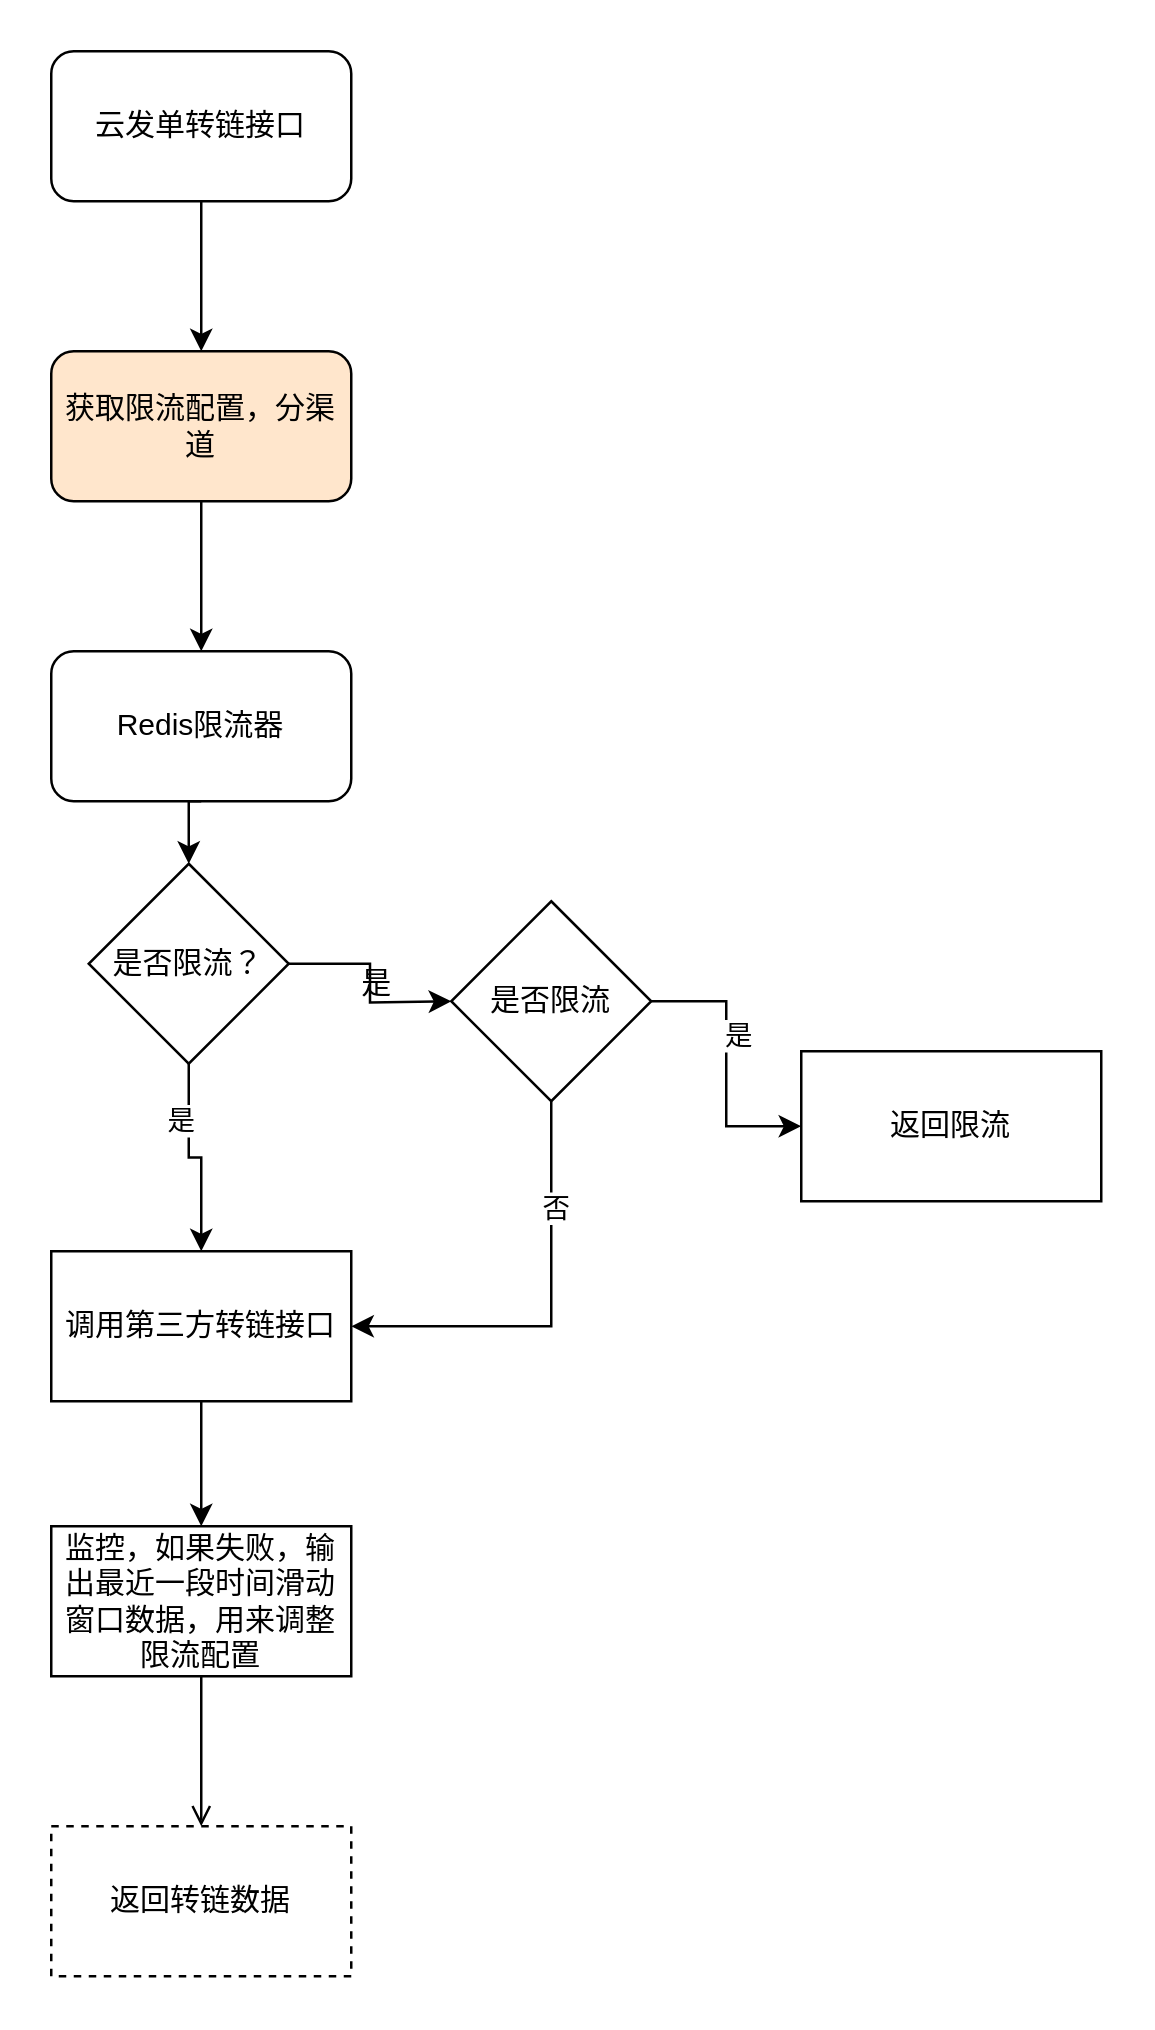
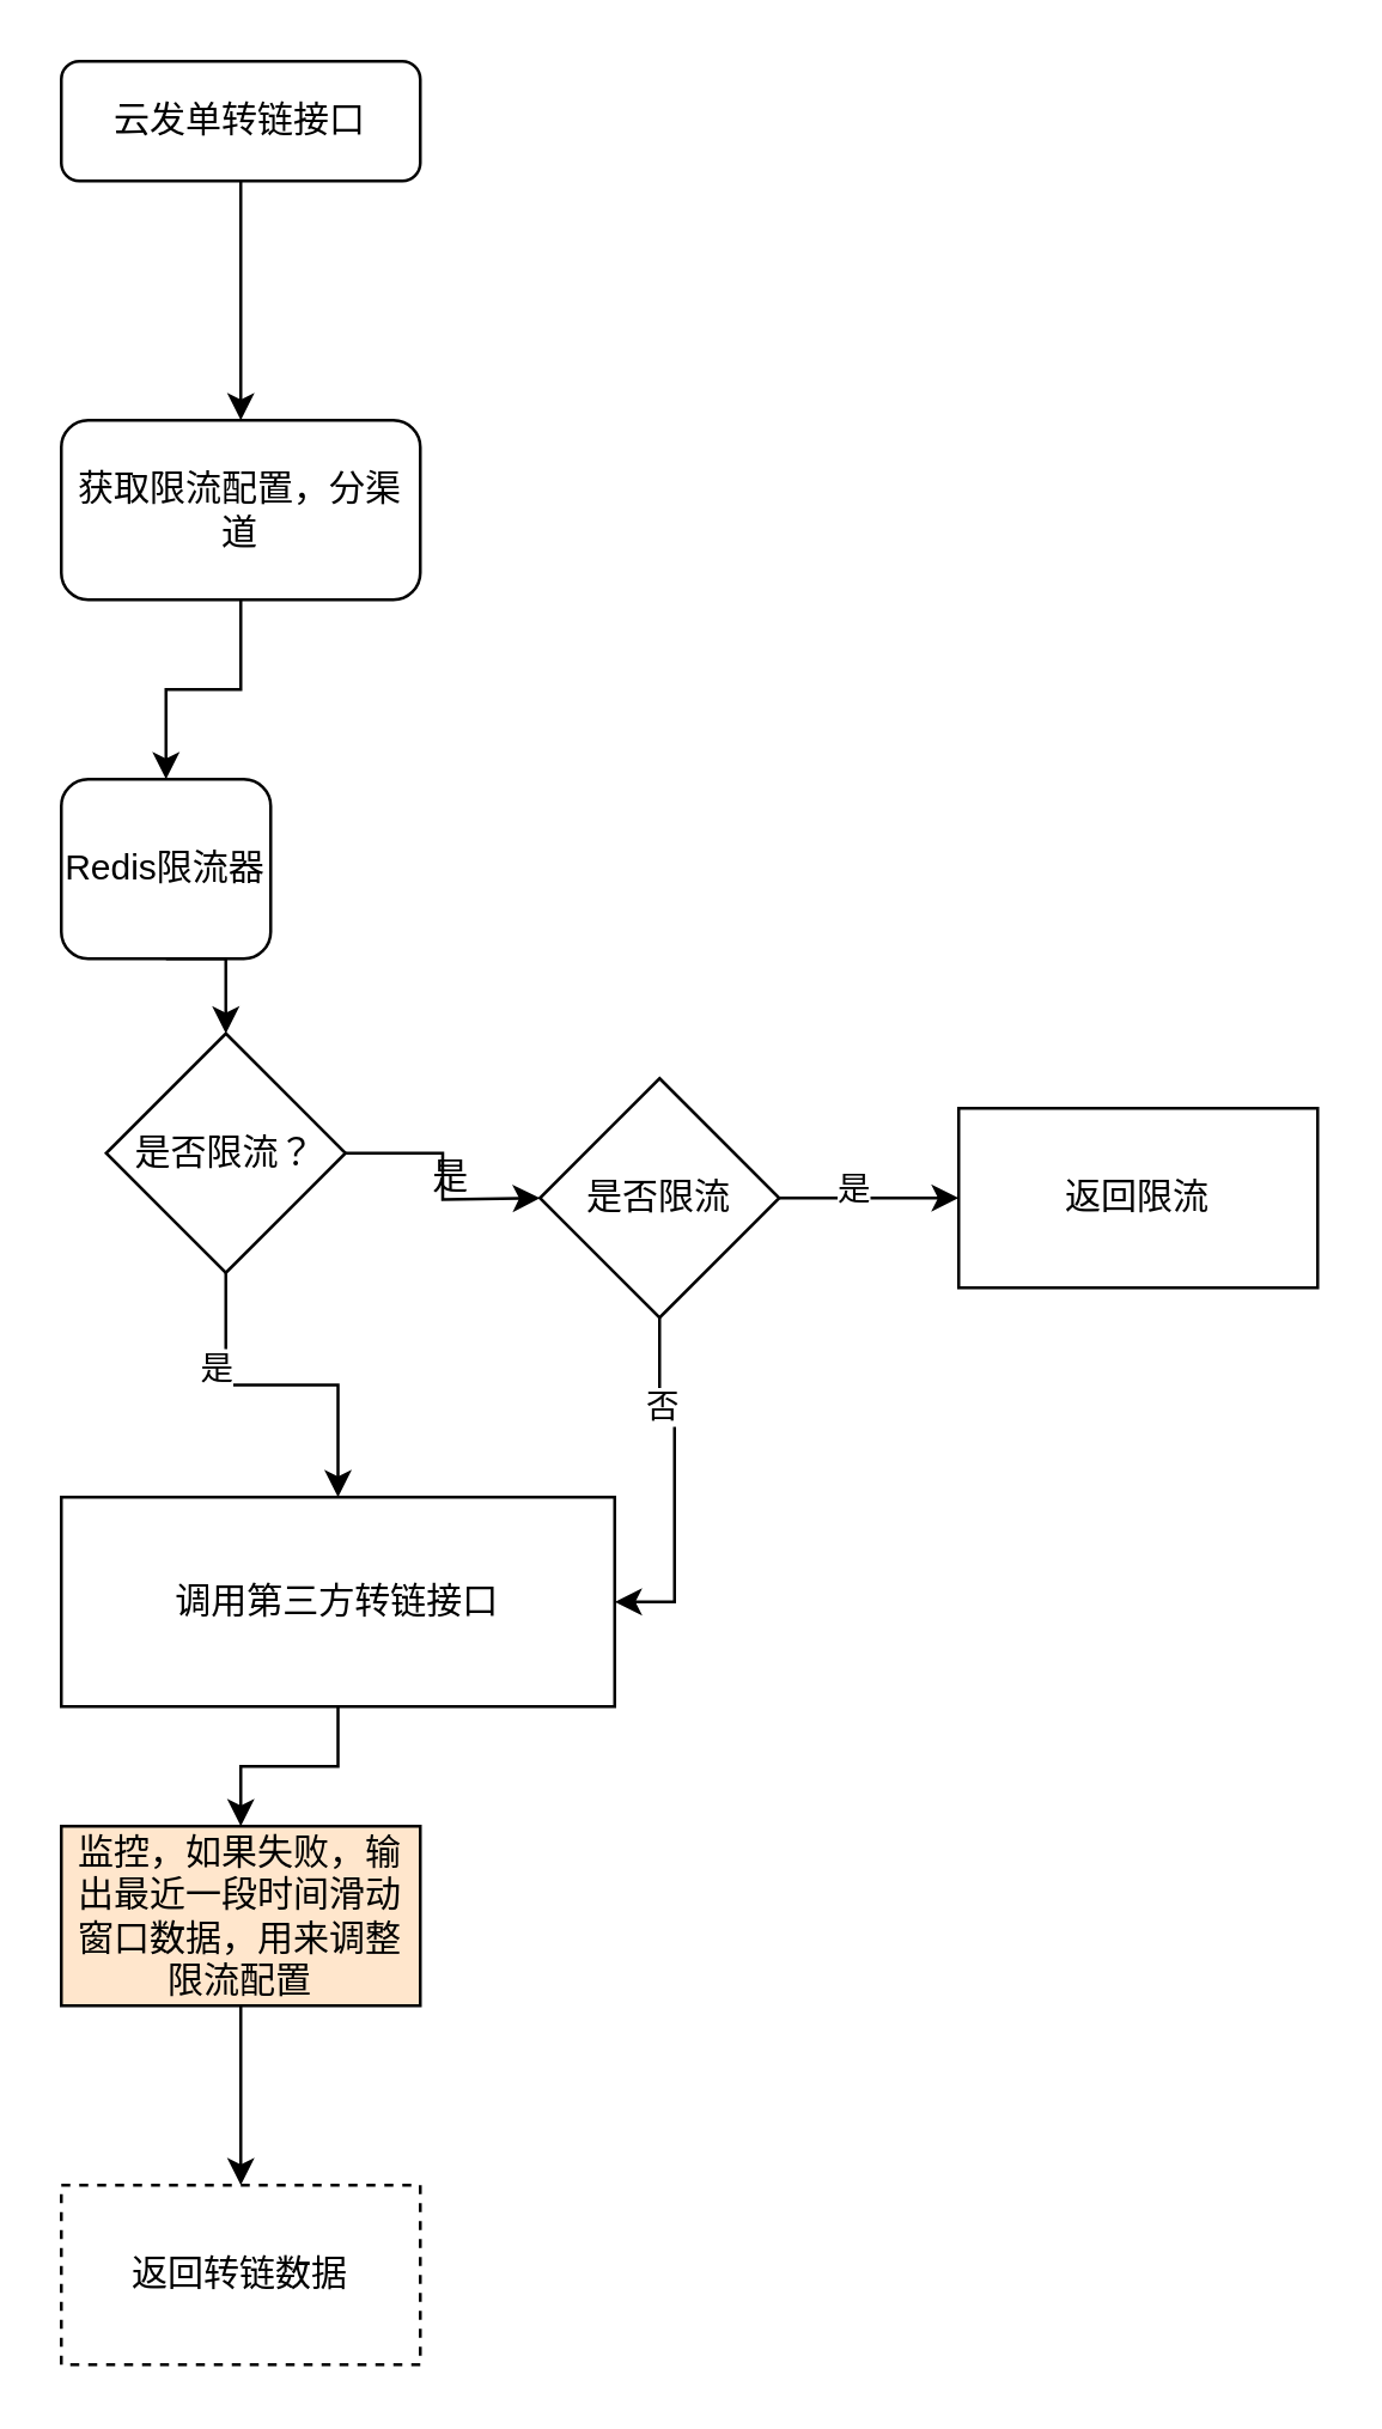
- <mxCell id="3" value="云发单转链接口" style="rounded=1;whiteSpace=wrap;html=1;" vertex="1" parent="1"><mxGeometry x="20" y="20" width="120" height="60" as="geometry" /></mxCell>
+ <mxCell id="3" value="云发单转链接口" style="rounded=1;whiteSpace=wrap;html=1;" vertex="1" parent="1"><mxGeometry x="20" y="20" width="120" height="40" as="geometry" /></mxCell>
- <mxCell id="5" value="获取限流配置，分渠道" style="rounded=1;whiteSpace=wrap;html=1;fillColor=#ffe6cc;" vertex="1" parent="1"><mxGeometry x="20" y="140" width="120" height="60" as="geometry" /></mxCell>
+ <mxCell id="5" value="获取限流配置，分渠道" style="rounded=1;whiteSpace=wrap;html=1;" vertex="1" parent="1"><mxGeometry x="20" y="140" width="120" height="60" as="geometry" /></mxCell>
- <mxCell id="7" value="Redis限流器" style="rounded=1;whiteSpace=wrap;html=1;" vertex="1" parent="1"><mxGeometry x="20" y="260" width="120" height="60" as="geometry" /></mxCell>
+ <mxCell id="7" value="Redis限流器" style="rounded=1;whiteSpace=wrap;html=1;" vertex="1" parent="1"><mxGeometry x="20" y="260" width="70" height="60" as="geometry" /></mxCell>
- <mxCell id="23" value="返回限流" style="whiteSpace=wrap;html=1;" vertex="1" parent="1"><mxGeometry x="320" y="420" width="120" height="60" as="geometry" /></mxCell>
+ <mxCell id="23" value="返回限流" style="whiteSpace=wrap;html=1;" vertex="1" parent="1"><mxGeometry x="320" y="370" width="120" height="60" as="geometry" /></mxCell>
- <mxCell id="13" value="调用第三方转链接口" style="whiteSpace=wrap;html=1;" vertex="1" parent="1"><mxGeometry x="20" y="500" width="120" height="60" as="geometry" /></mxCell>
+ <mxCell id="13" value="调用第三方转链接口" style="whiteSpace=wrap;html=1;" vertex="1" parent="1"><mxGeometry x="20" y="500" width="185" height="70" as="geometry" /></mxCell>
- <mxCell id="15" value="监控，如果失败，输出最近一段时间滑动窗口数据，用来调整限流配置" style="whiteSpace=wrap;html=1;" vertex="1" parent="1"><mxGeometry x="20" y="610" width="120" height="60" as="geometry" /></mxCell>
+ <mxCell id="15" value="监控，如果失败，输出最近一段时间滑动窗口数据，用来调整限流配置" style="whiteSpace=wrap;html=1;fillColor=#ffe6cc;" vertex="1" parent="1"><mxGeometry x="20" y="610" width="120" height="60" as="geometry" /></mxCell>
- <mxCell id="14" value="" style="edgeStyle=orthogonalEdgeStyle;rounded=0;orthogonalLoop=1;jettySize=auto;html=1;endArrow=open;" edge="1" parent="1" source="15" target="16"><mxGeometry relative="1" as="geometry" /></mxCell>
+ <mxCell id="14" value="" style="edgeStyle=orthogonalEdgeStyle;rounded=0;orthogonalLoop=1;jettySize=auto;html=1;" edge="1" parent="1" source="15" target="16"><mxGeometry relative="1" as="geometry" /></mxCell>
